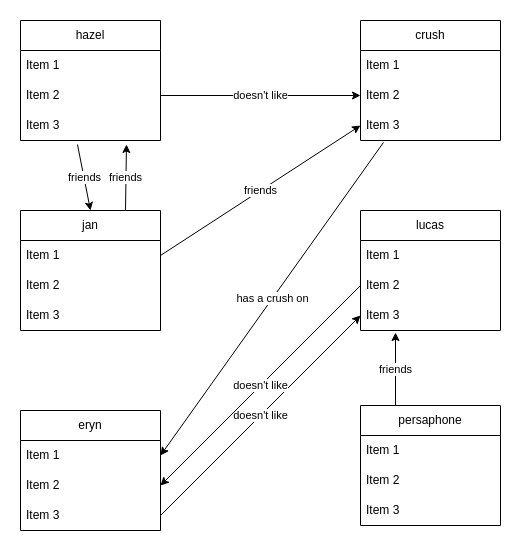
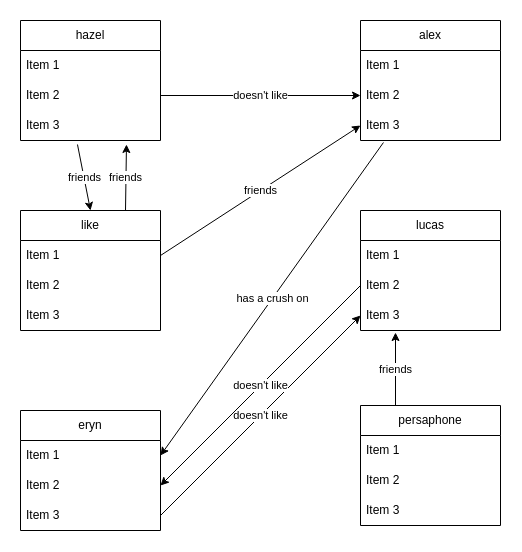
- <mxCell id="6" value="crush" style="swimlane;fontStyle=0;childLayout=stackLayout;horizontal=1;startSize=30;horizontalStack=0;resizeParent=1;resizeParentMax=0;resizeLast=0;collapsible=1;marginBottom=0;whiteSpace=wrap;html=1;" vertex="1" parent="1"><mxGeometry x="360" y="20" width="140" height="120" as="geometry" /></mxCell>
+ <mxCell id="6" value="alex" style="swimlane;fontStyle=0;childLayout=stackLayout;horizontal=1;startSize=30;horizontalStack=0;resizeParent=1;resizeParentMax=0;resizeLast=0;collapsible=1;marginBottom=0;whiteSpace=wrap;html=1;" vertex="1" parent="1"><mxGeometry x="360" y="20" width="140" height="120" as="geometry" /></mxCell>
- <mxCell id="10" value="jan" style="swimlane;fontStyle=0;childLayout=stackLayout;horizontal=1;startSize=30;horizontalStack=0;resizeParent=1;resizeParentMax=0;resizeLast=0;collapsible=1;marginBottom=0;whiteSpace=wrap;html=1;" vertex="1" parent="1"><mxGeometry x="20" y="210" width="140" height="120" as="geometry" /></mxCell>
+ <mxCell id="10" value="like" style="swimlane;fontStyle=0;childLayout=stackLayout;horizontal=1;startSize=30;horizontalStack=0;resizeParent=1;resizeParentMax=0;resizeLast=0;collapsible=1;marginBottom=0;whiteSpace=wrap;html=1;" vertex="1" parent="1"><mxGeometry x="20" y="210" width="140" height="120" as="geometry" /></mxCell>
